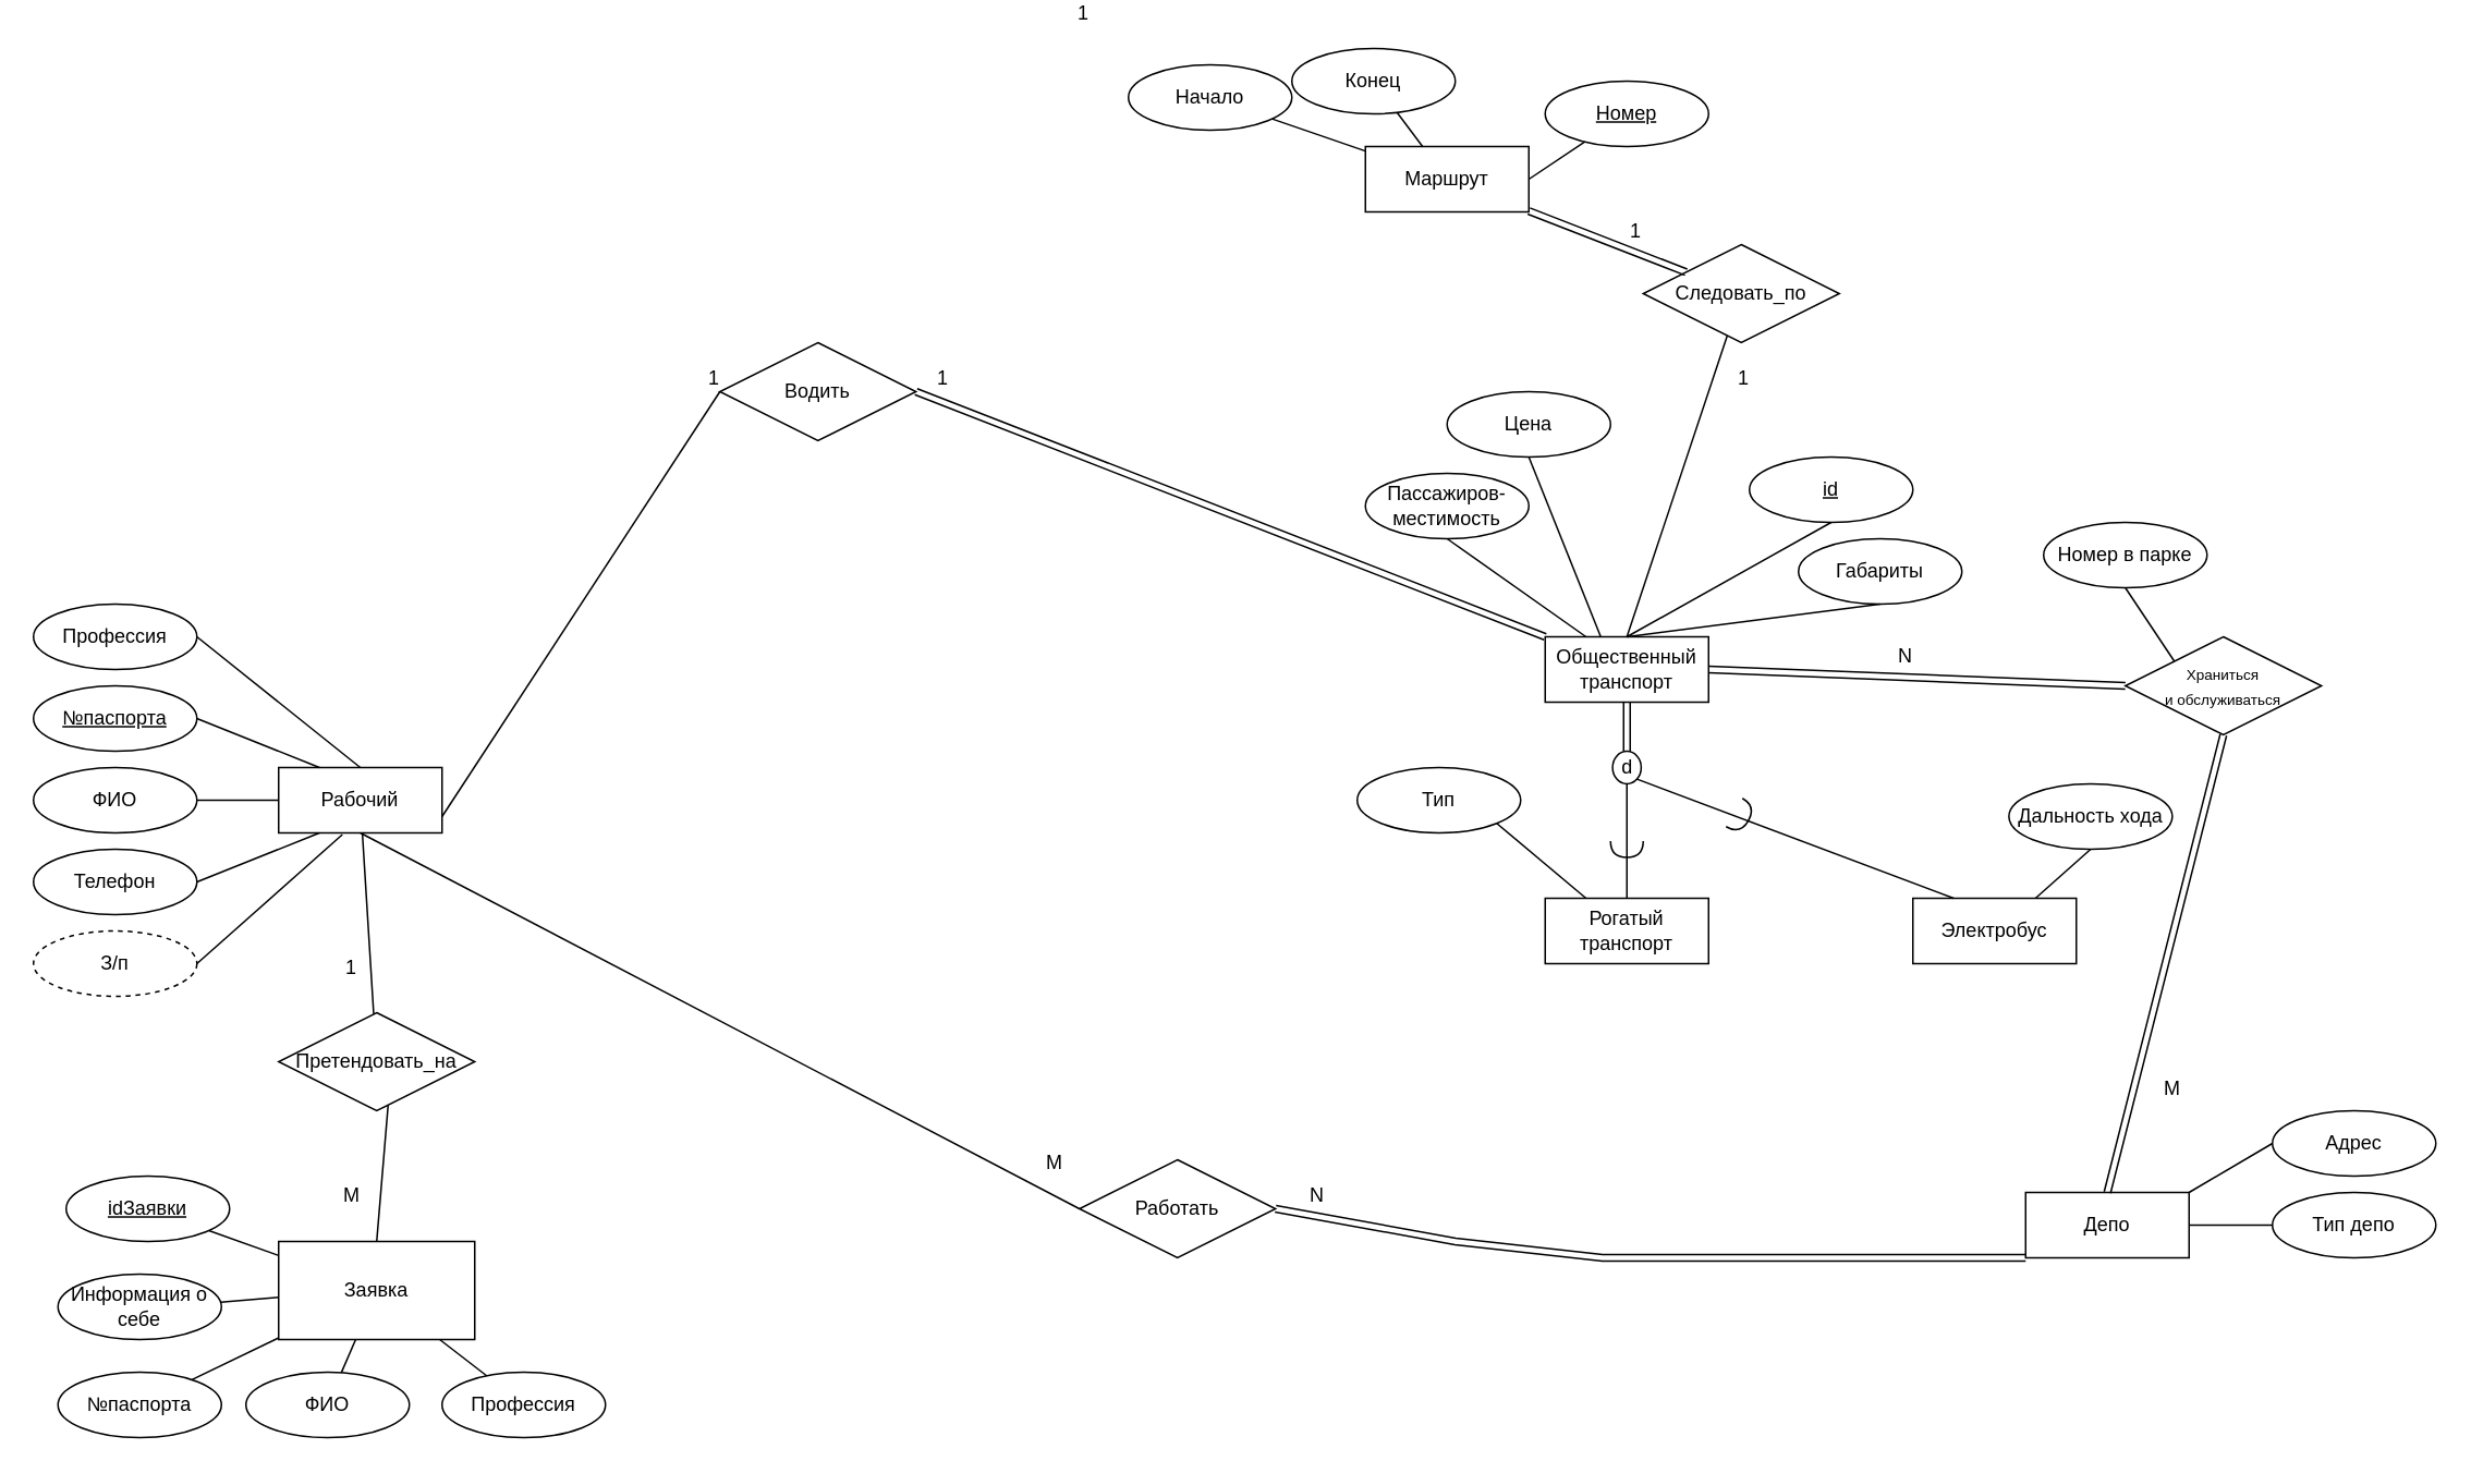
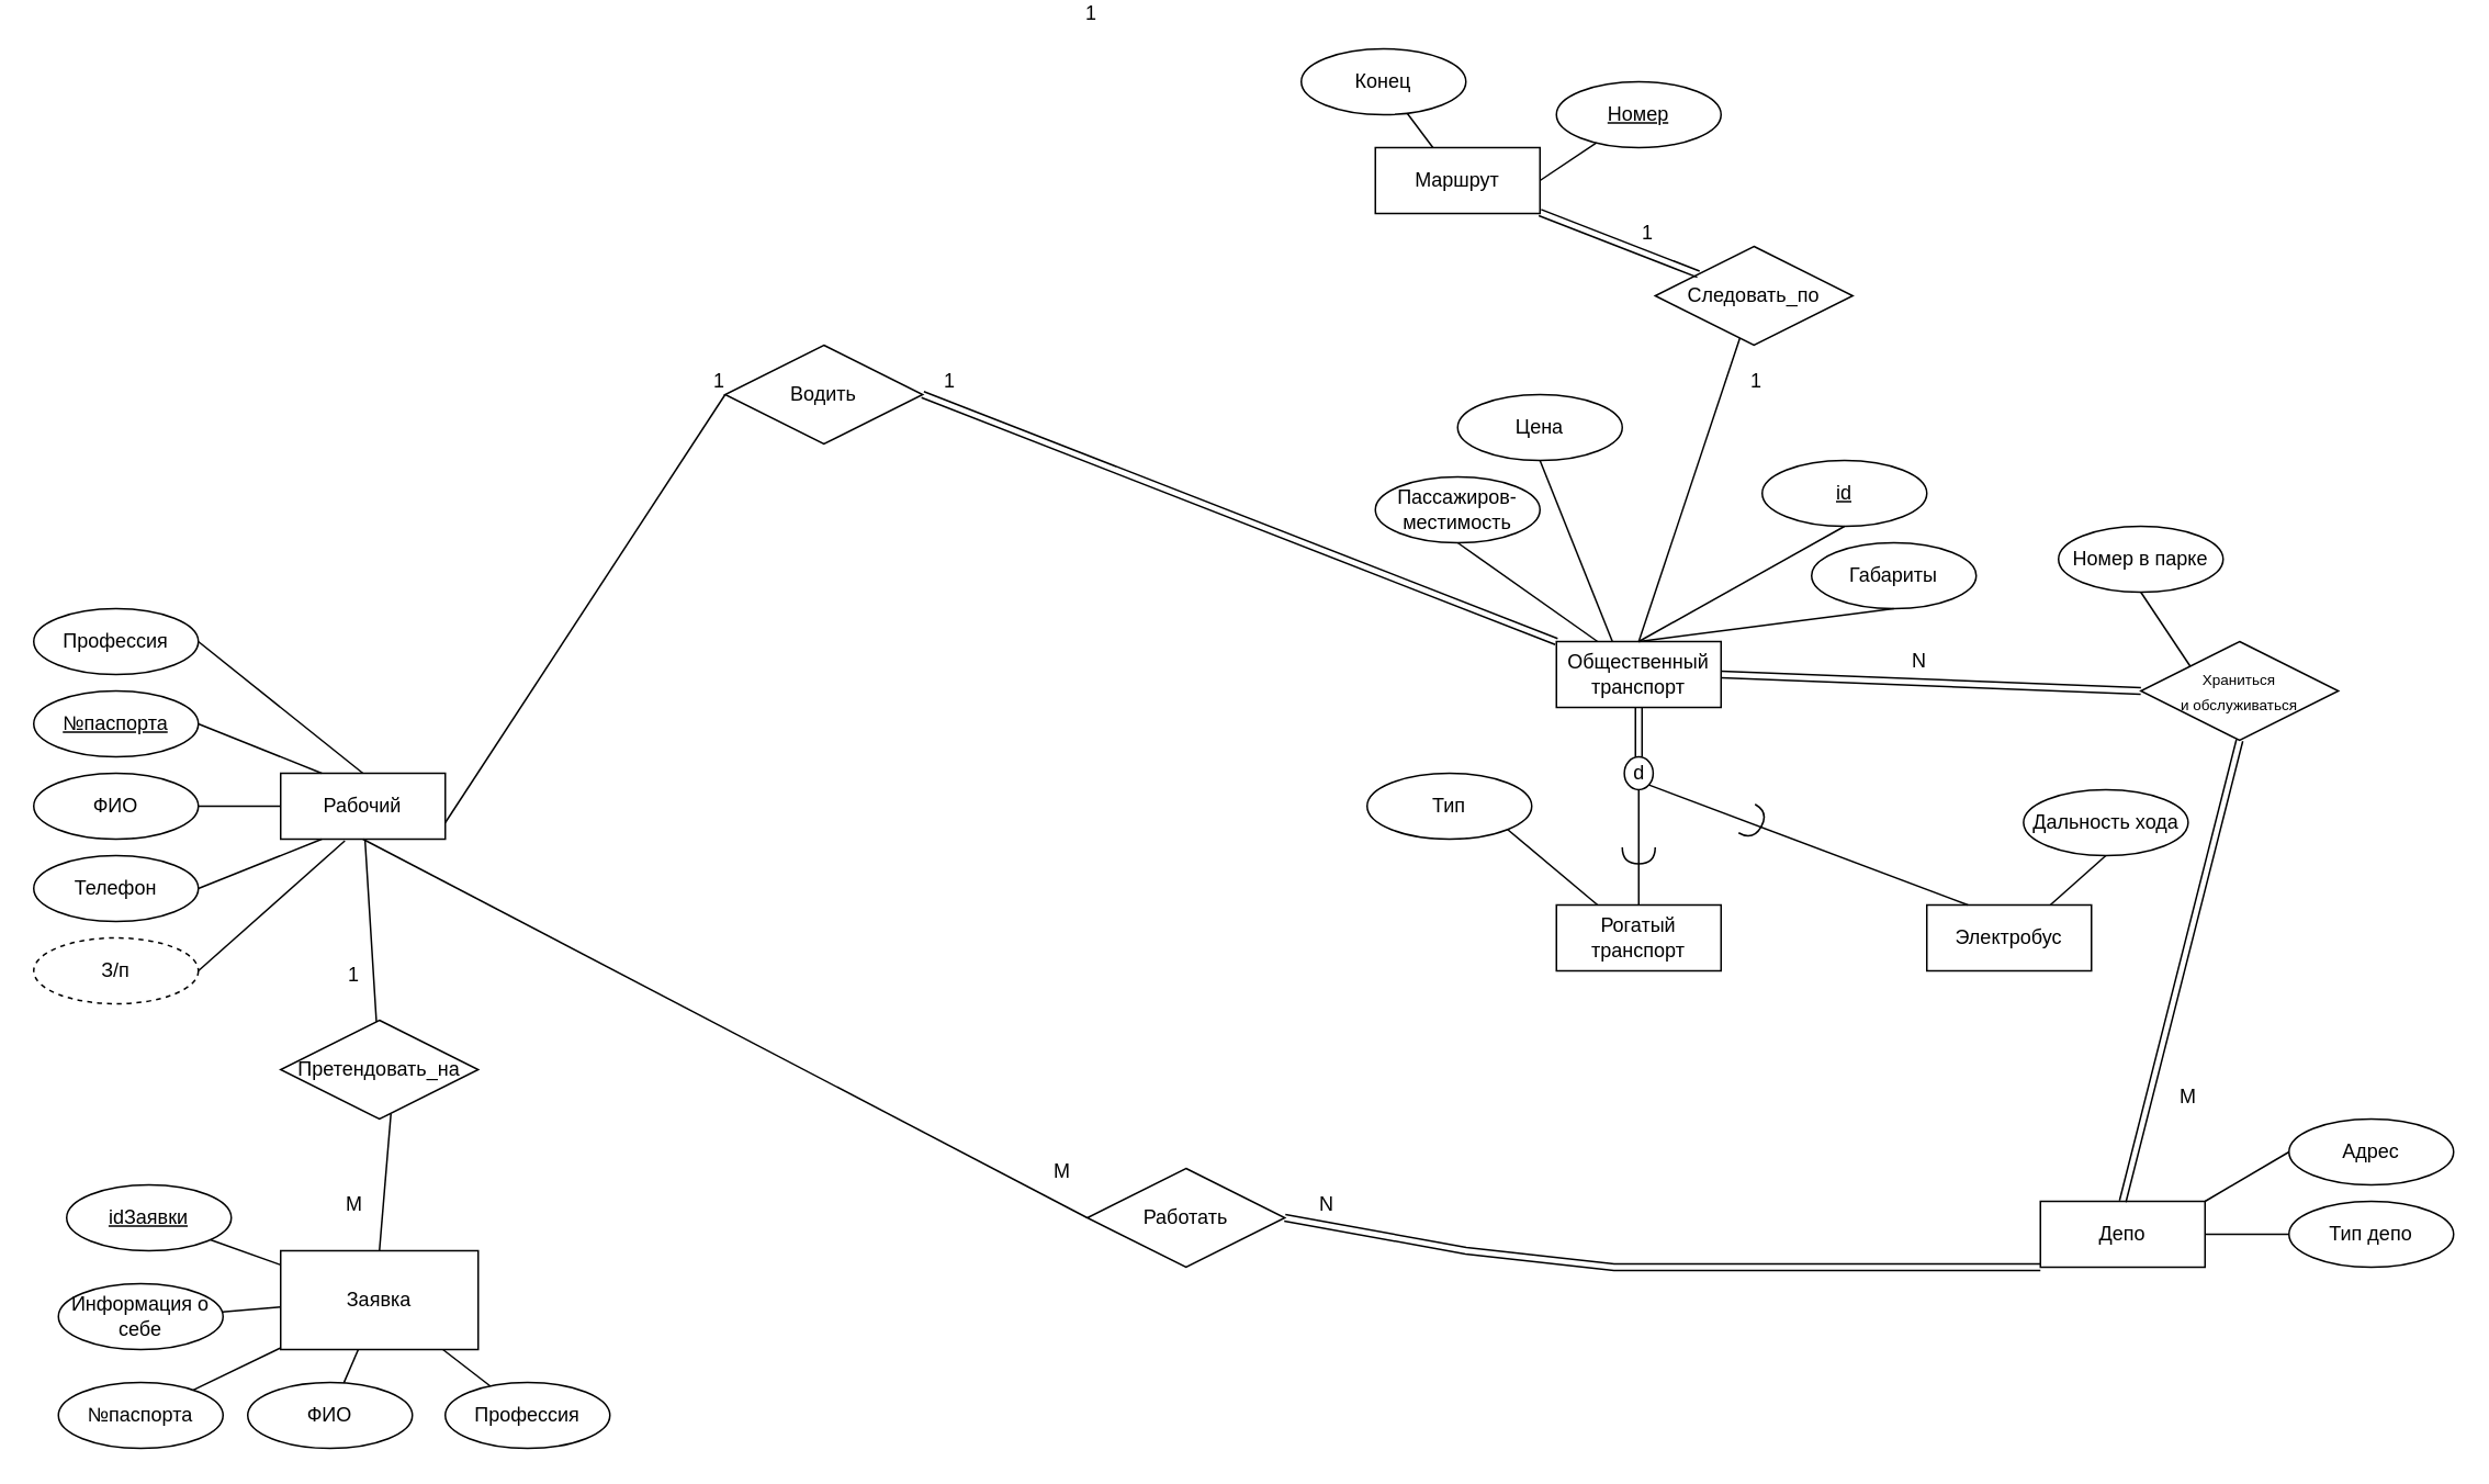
- <mxCell id="76" value="Начало" style="ellipse;whiteSpace=wrap;html=1;align=center;" vertex="1" parent="1"><mxGeometry x="690" y="30" width="100" height="40" as="geometry" /></mxCell>
- <mxCell id="78" value="" style="endArrow=none;html=1;" edge="1" parent="1" source="73" target="76"><mxGeometry width="50" height="50" relative="1" as="geometry"><mxPoint x="989" y="390" as="sourcePoint" /><mxPoint x="945" y="280" as="targetPoint" /></mxGeometry></mxCell>
